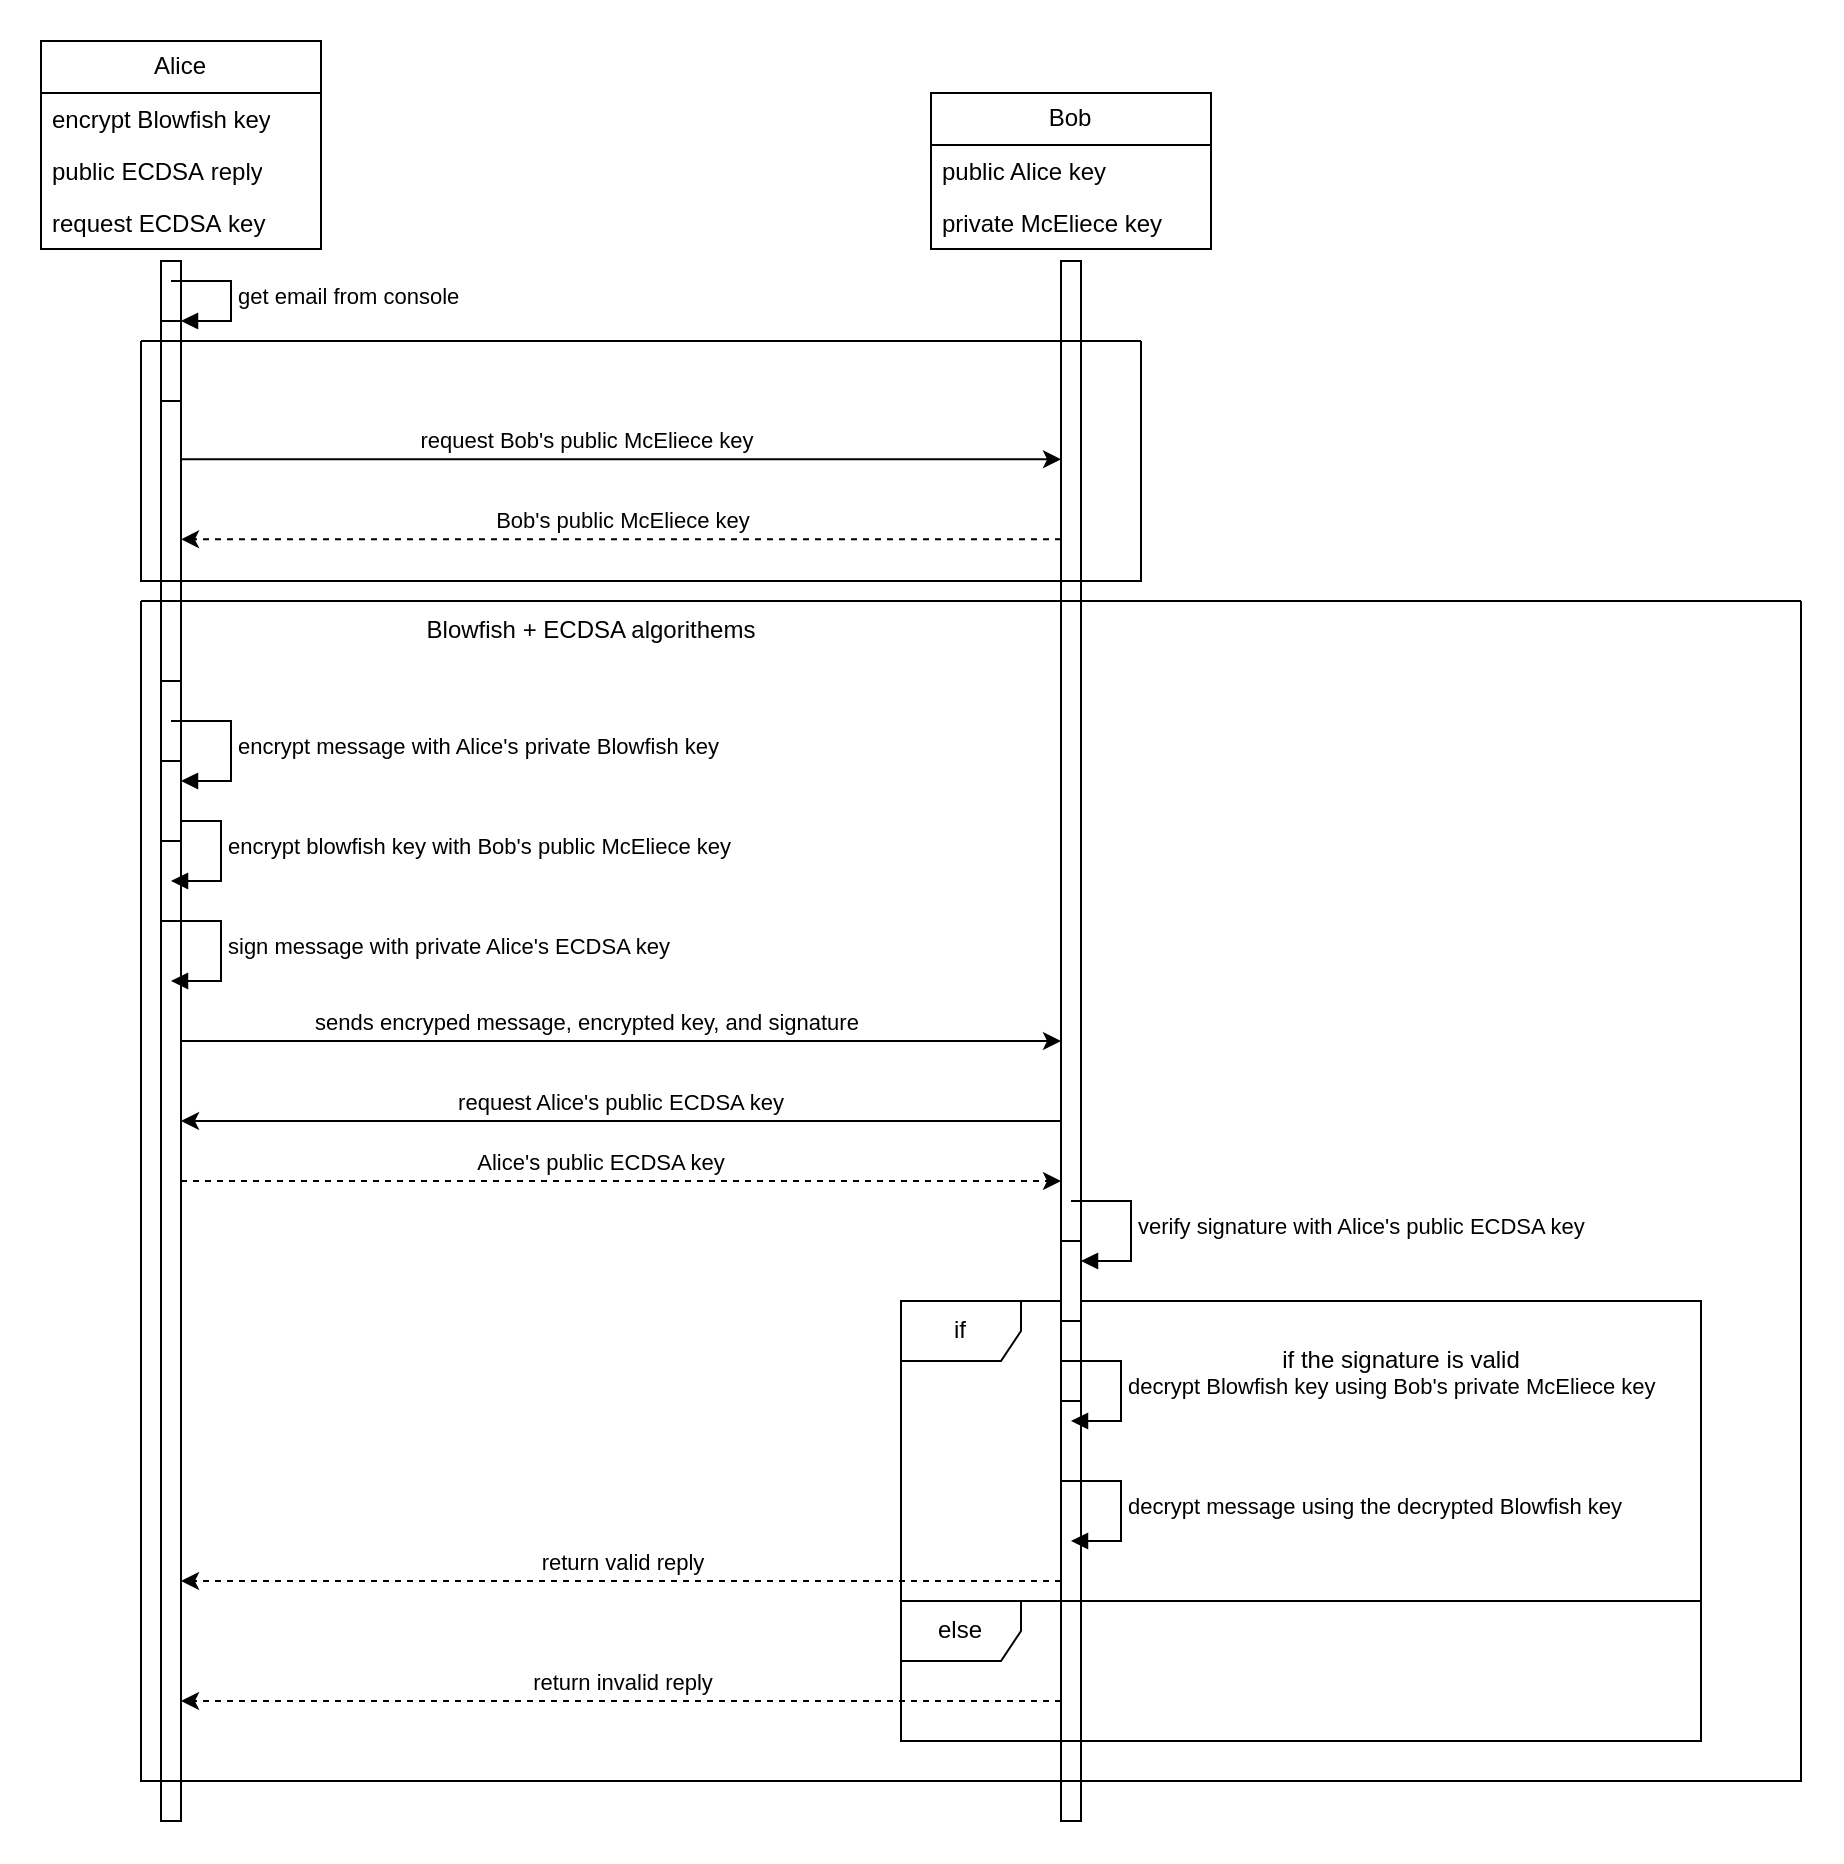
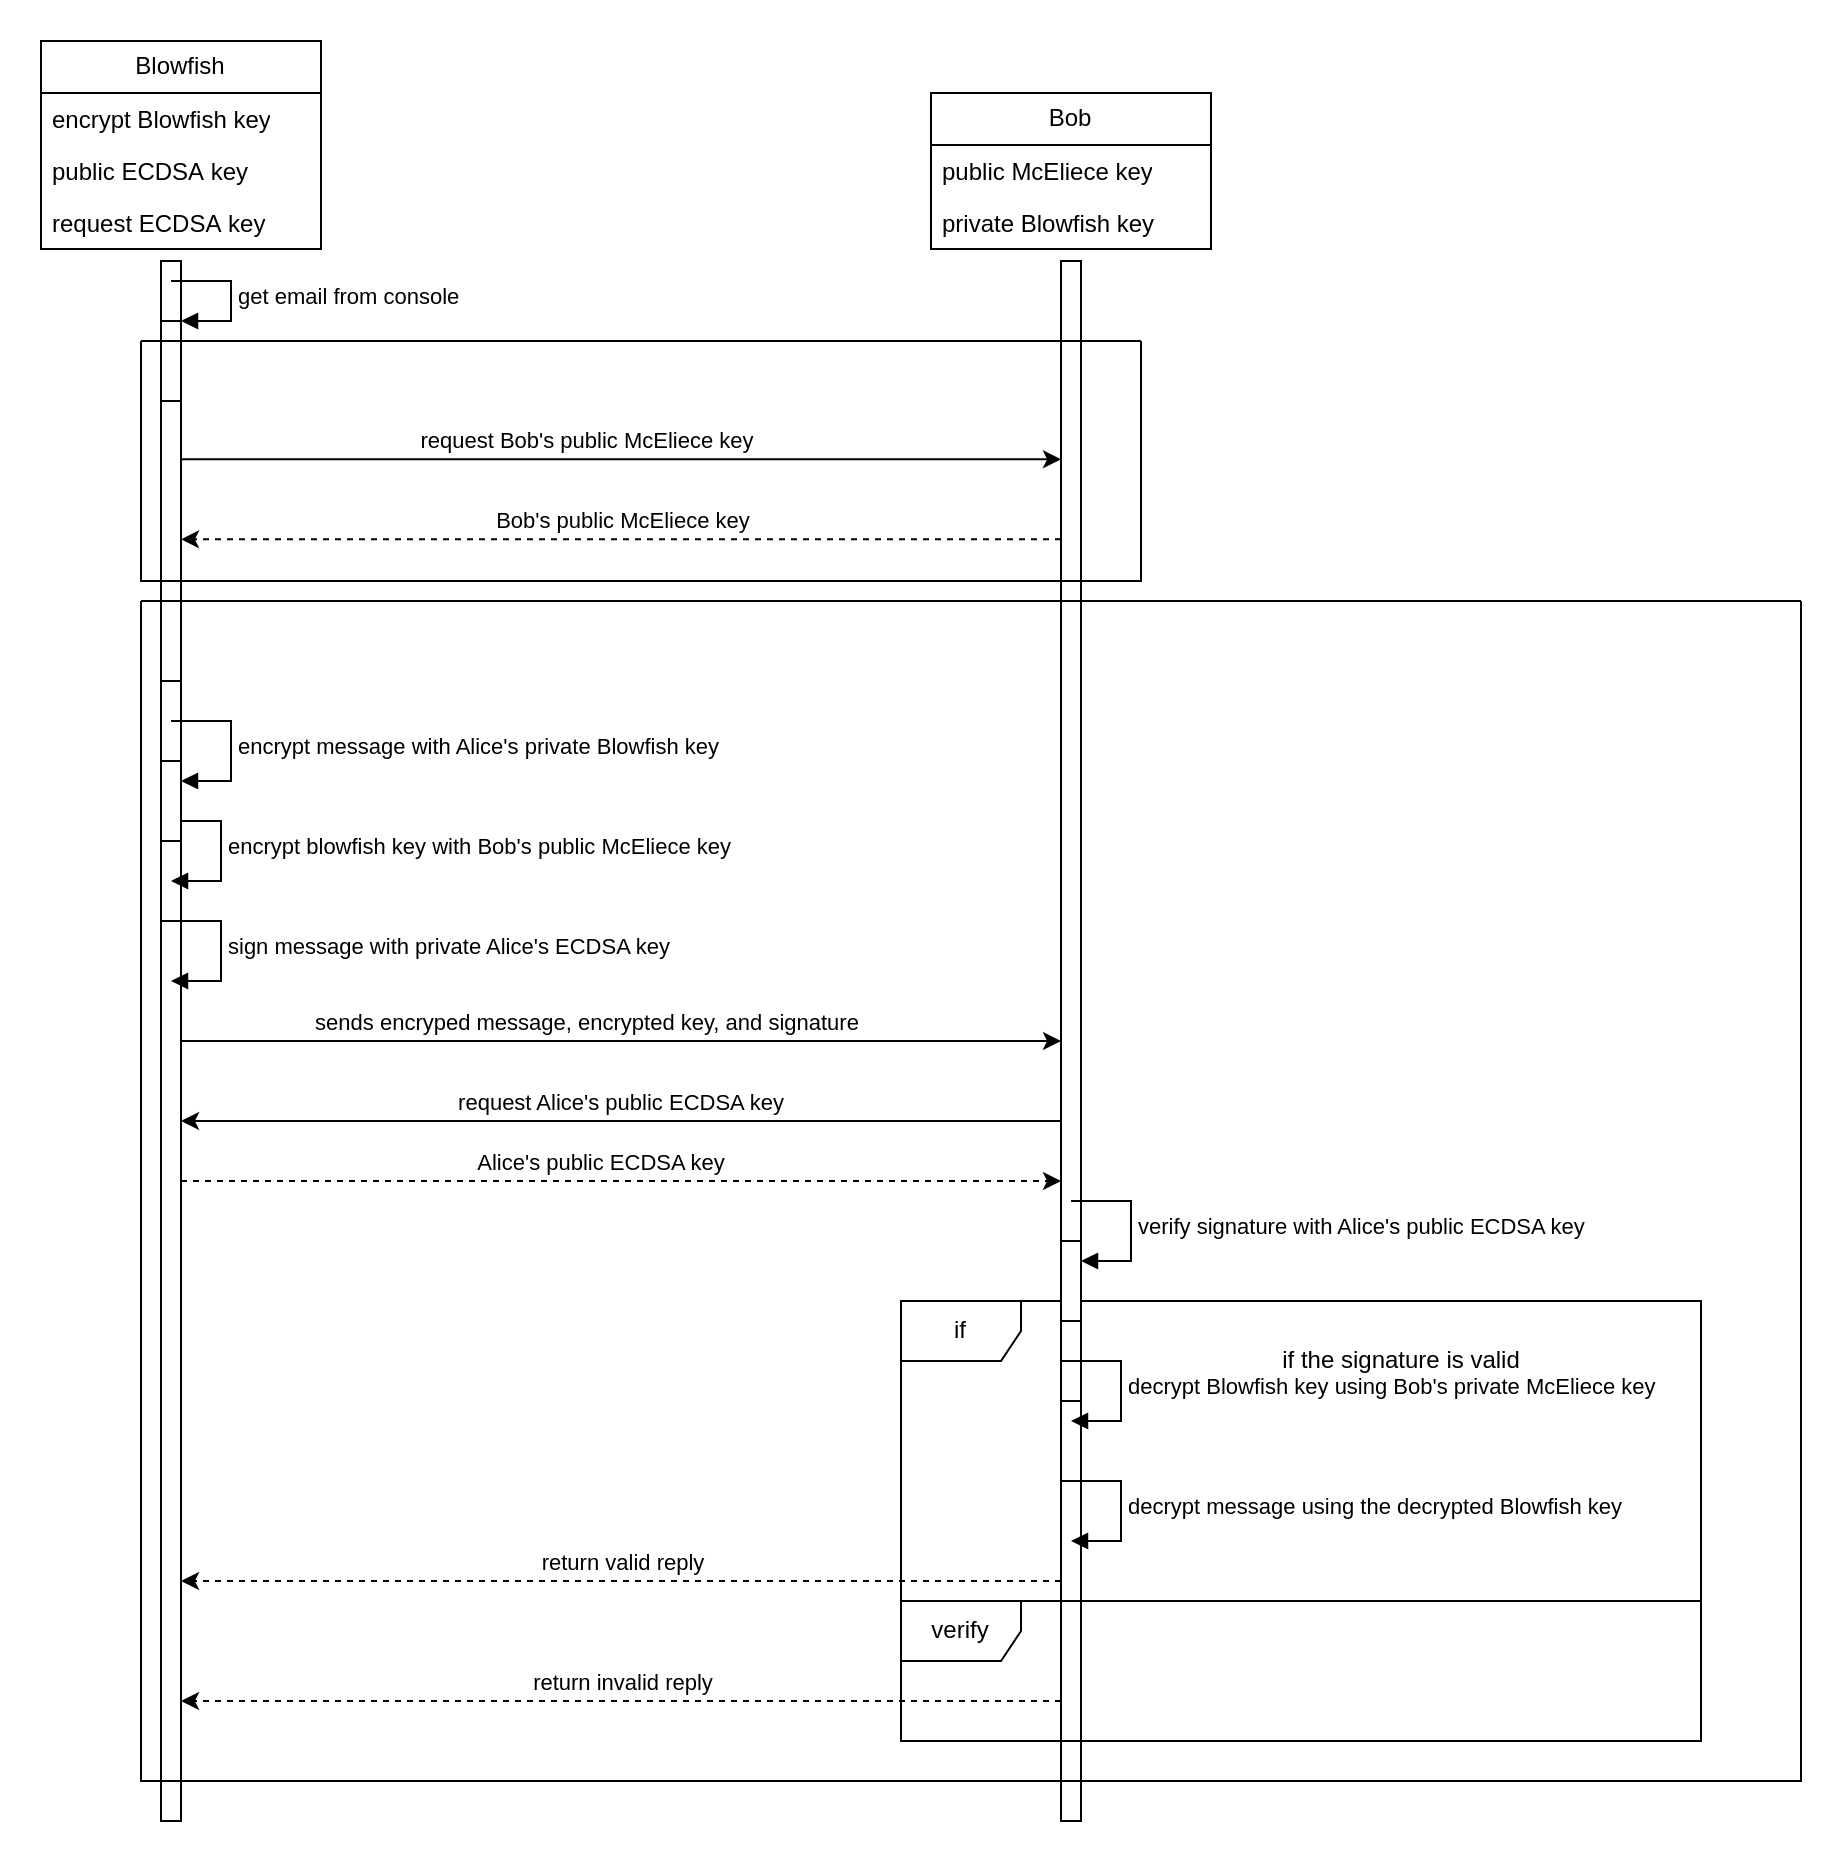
- <mxCell id="33" value="Alice" style="swimlane;fontStyle=0;childLayout=stackLayout;horizontal=1;startSize=26;fillColor=none;horizontalStack=0;resizeParent=1;resizeParentMax=0;resizeLast=0;collapsible=1;marginBottom=0;whiteSpace=wrap;html=1;" parent="1" vertex="1"><mxGeometry x="20" y="20" width="140" height="104" as="geometry" /></mxCell>
+ <mxCell id="33" value="Blowfish" style="swimlane;fontStyle=0;childLayout=stackLayout;horizontal=1;startSize=26;fillColor=none;horizontalStack=0;resizeParent=1;resizeParentMax=0;resizeLast=0;collapsible=1;marginBottom=0;whiteSpace=wrap;html=1;" parent="1" vertex="1"><mxGeometry x="20" y="20" width="140" height="104" as="geometry" /></mxCell>
- <mxCell id="35" value="public&amp;nbsp;&lt;span data-huuid=&quot;16546308881695584790&quot;&gt;ECDSA&lt;/span&gt;&amp;nbsp;reply" style="text;strokeColor=none;fillColor=none;align=left;verticalAlign=top;spacingLeft=4;spacingRight=4;overflow=hidden;rotatable=0;points=[[0,0.5],[1,0.5]];portConstraint=eastwest;whiteSpace=wrap;html=1;" parent="33" vertex="1"><mxGeometry y="52" width="140" height="26" as="geometry" /></mxCell>
+ <mxCell id="35" value="public&amp;nbsp;&lt;span data-huuid=&quot;16546308881695584790&quot;&gt;ECDSA&lt;/span&gt;&amp;nbsp;key" style="text;strokeColor=none;fillColor=none;align=left;verticalAlign=top;spacingLeft=4;spacingRight=4;overflow=hidden;rotatable=0;points=[[0,0.5],[1,0.5]];portConstraint=eastwest;whiteSpace=wrap;html=1;" parent="33" vertex="1"><mxGeometry y="52" width="140" height="26" as="geometry" /></mxCell>
- <mxCell id="38" value="public Alice key" style="text;strokeColor=none;fillColor=none;align=left;verticalAlign=top;spacingLeft=4;spacingRight=4;overflow=hidden;rotatable=0;points=[[0,0.5],[1,0.5]];portConstraint=eastwest;whiteSpace=wrap;html=1;" parent="37" vertex="1"><mxGeometry y="26" width="140" height="26" as="geometry" /></mxCell>
+ <mxCell id="38" value="public McEliece key" style="text;strokeColor=none;fillColor=none;align=left;verticalAlign=top;spacingLeft=4;spacingRight=4;overflow=hidden;rotatable=0;points=[[0,0.5],[1,0.5]];portConstraint=eastwest;whiteSpace=wrap;html=1;" parent="37" vertex="1"><mxGeometry y="26" width="140" height="26" as="geometry" /></mxCell>
- <mxCell id="39" value="private McEliece&amp;nbsp;key" style="text;strokeColor=none;fillColor=none;align=left;verticalAlign=top;spacingLeft=4;spacingRight=4;overflow=hidden;rotatable=0;points=[[0,0.5],[1,0.5]];portConstraint=eastwest;whiteSpace=wrap;html=1;" parent="37" vertex="1"><mxGeometry y="52" width="140" height="26" as="geometry" /></mxCell>
+ <mxCell id="39" value="private Blowfish&amp;nbsp;key" style="text;strokeColor=none;fillColor=none;align=left;verticalAlign=top;spacingLeft=4;spacingRight=4;overflow=hidden;rotatable=0;points=[[0,0.5],[1,0.5]];portConstraint=eastwest;whiteSpace=wrap;html=1;" parent="37" vertex="1"><mxGeometry y="52" width="140" height="26" as="geometry" /></mxCell>
- <mxCell id="17" value="Blowfish + ECDSA algorithems" style="text;html=1;align=center;verticalAlign=middle;resizable=0;points=[];autosize=1;strokeColor=none;fillColor=none;" parent="16" vertex="1"><mxGeometry x="130" width="190" height="30" as="geometry" /></mxCell>
- <mxCell id="30" value="else" style="shape=umlFrame;whiteSpace=wrap;html=1;pointerEvents=0;" parent="16" vertex="1"><mxGeometry x="380" y="500" width="400" height="70" as="geometry" /></mxCell>
+ <mxCell id="30" value="verify" style="shape=umlFrame;whiteSpace=wrap;html=1;pointerEvents=0;" parent="16" vertex="1"><mxGeometry x="380" y="500" width="400" height="70" as="geometry" /></mxCell>
